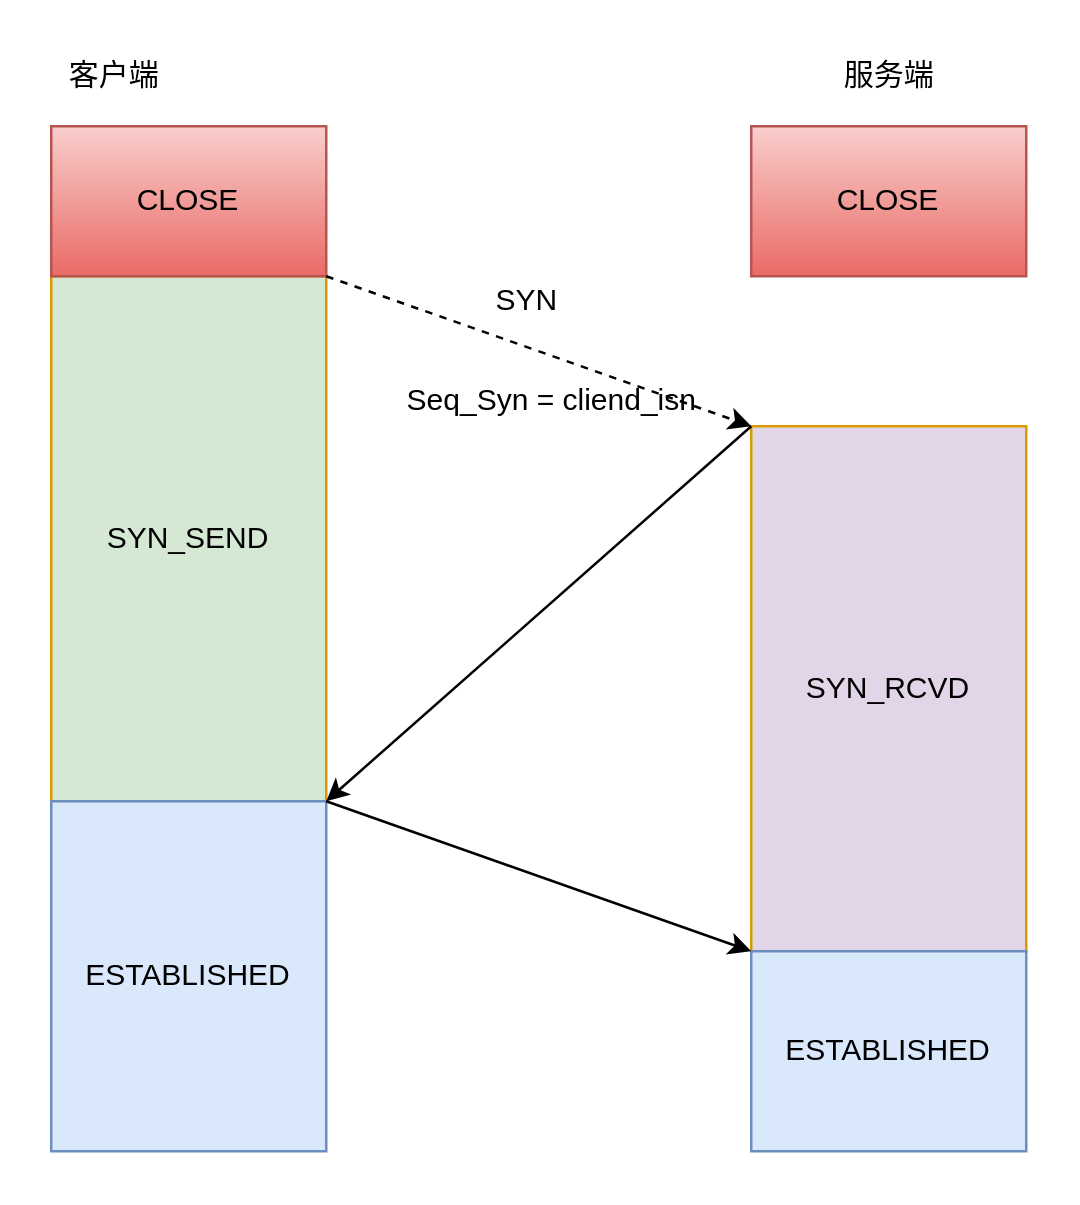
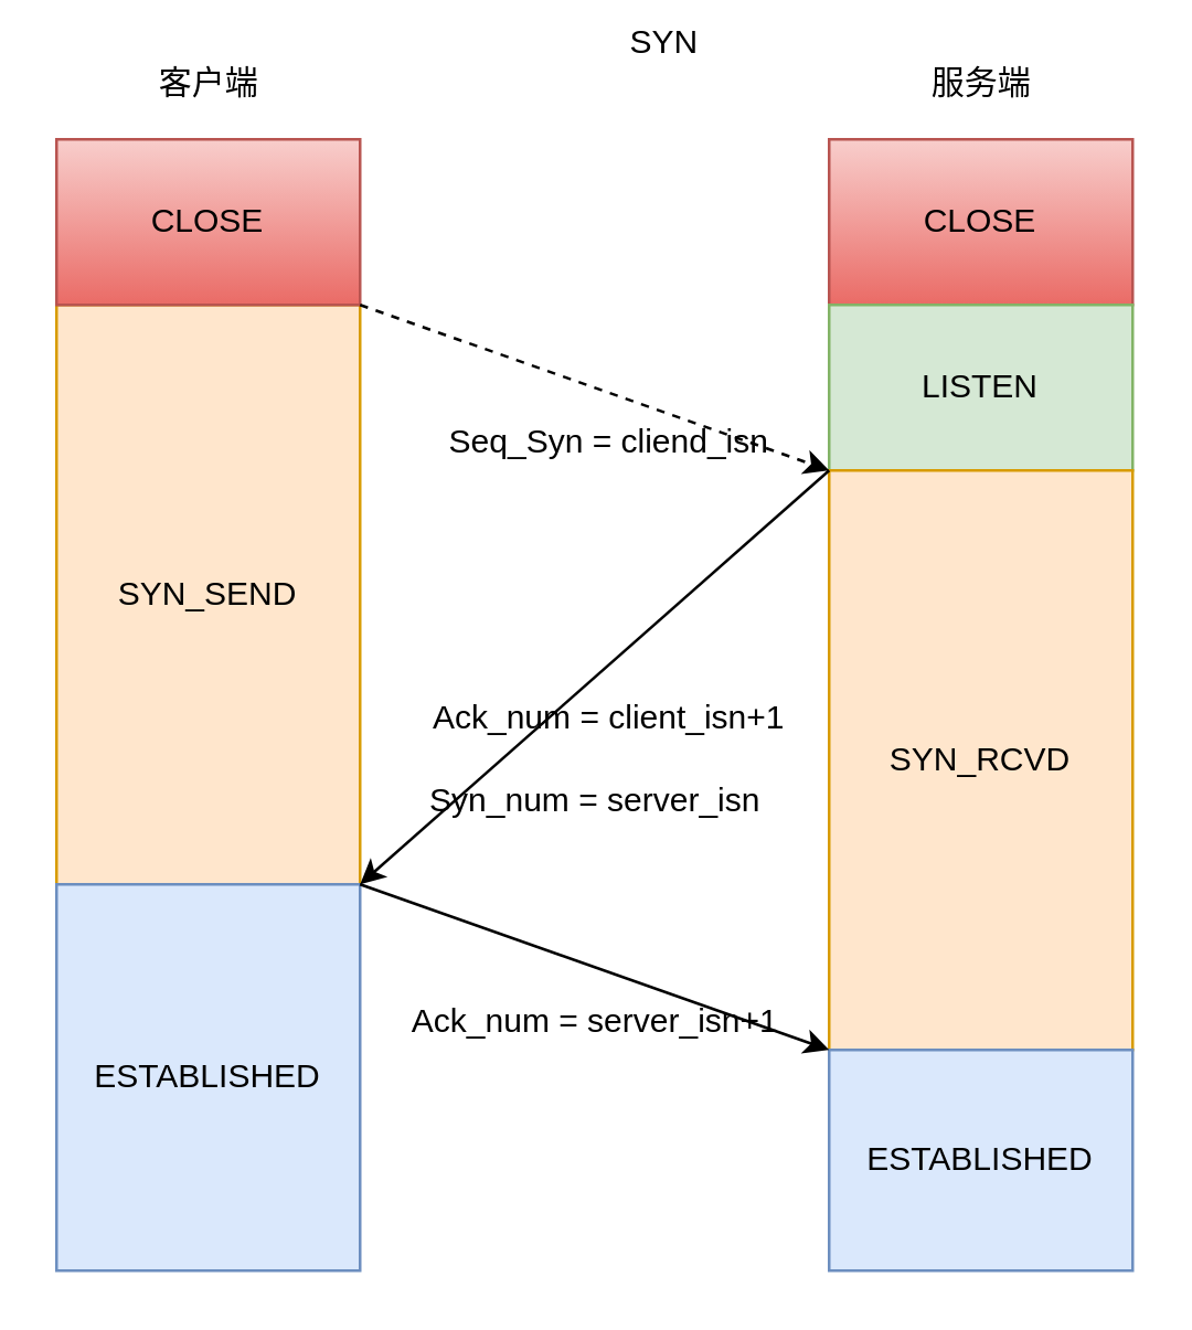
- <mxCell id="5" value="客户端" style="text;html=1;align=center;verticalAlign=middle;resizable=0;points=[];autosize=1;strokeColor=none;fillColor=none;" vertex="1" parent="1"><mxGeometry x="20" y="20" width="50" height="20" as="geometry" /></mxCell>
+ <mxCell id="5" value="客户端" style="text;html=1;align=center;verticalAlign=middle;resizable=0;points=[];autosize=1;strokeColor=none;fillColor=none;" vertex="1" parent="1"><mxGeometry x="50" y="20" width="50" height="20" as="geometry" /></mxCell>
- <mxCell id="12" value="SYN" style="text;html=1;align=center;verticalAlign=middle;resizable=0;points=[];autosize=1;strokeColor=none;fillColor=none;" vertex="1" parent="1"><mxGeometry x="190" y="110" width="40" height="20" as="geometry" /></mxCell>
+ <mxCell id="12" value="SYN" style="text;html=1;align=center;verticalAlign=middle;resizable=0;points=[];autosize=1;strokeColor=none;fillColor=none;" vertex="1" parent="1"><mxGeometry x="220" y="5" width="40" height="20" as="geometry" /></mxCell>
+ <mxCell id="4" value="LISTEN" style="rounded=0;whiteSpace=wrap;html=1;fillColor=#d5e8d4;strokeColor=#82b366;" vertex="1" parent="1"><mxGeometry x="300" y="110" width="110" height="60" as="geometry" /></mxCell>
- <mxCell id="3" value="SYN_SEND" style="rounded=0;whiteSpace=wrap;html=1;fillColor=#d5e8d4;strokeColor=#d79b00;" vertex="1" parent="1"><mxGeometry x="20" y="110" width="110" height="210" as="geometry" /></mxCell>
+ <mxCell id="3" value="SYN_SEND" style="rounded=0;whiteSpace=wrap;html=1;fillColor=#ffe6cc;strokeColor=#d79b00;" vertex="1" parent="1"><mxGeometry x="20" y="110" width="110" height="210" as="geometry" /></mxCell>
+ <mxCell id="15" value="Ack_num = client_isn+1" style="text;html=1;align=center;verticalAlign=middle;resizable=0;points=[];autosize=1;strokeColor=none;fillColor=none;" vertex="1" parent="1"><mxGeometry x="150" y="250" width="140" height="20" as="geometry" /></mxCell>
- <mxCell id="7" value="SYN_RCVD" style="rounded=0;whiteSpace=wrap;html=1;fillColor=#e1d5e7;strokeColor=#d79b00;" vertex="1" parent="1"><mxGeometry x="300" y="170" width="110" height="210" as="geometry" /></mxCell>
+ <mxCell id="7" value="SYN_RCVD" style="rounded=0;whiteSpace=wrap;html=1;fillColor=#ffe6cc;strokeColor=#d79b00;" vertex="1" parent="1"><mxGeometry x="300" y="170" width="110" height="210" as="geometry" /></mxCell>
+ <mxCell id="16" value="Syn_num = server_isn" style="text;html=1;align=center;verticalAlign=middle;resizable=0;points=[];autosize=1;strokeColor=none;fillColor=none;" vertex="1" parent="1"><mxGeometry x="145" y="280" width="140" height="20" as="geometry" /></mxCell>
+ <mxCell id="18" value="Ack_num = server_isn+1" style="text;html=1;align=center;verticalAlign=middle;resizable=0;points=[];autosize=1;strokeColor=none;fillColor=none;" vertex="1" parent="1"><mxGeometry x="140" y="360" width="150" height="20" as="geometry" /></mxCell>
